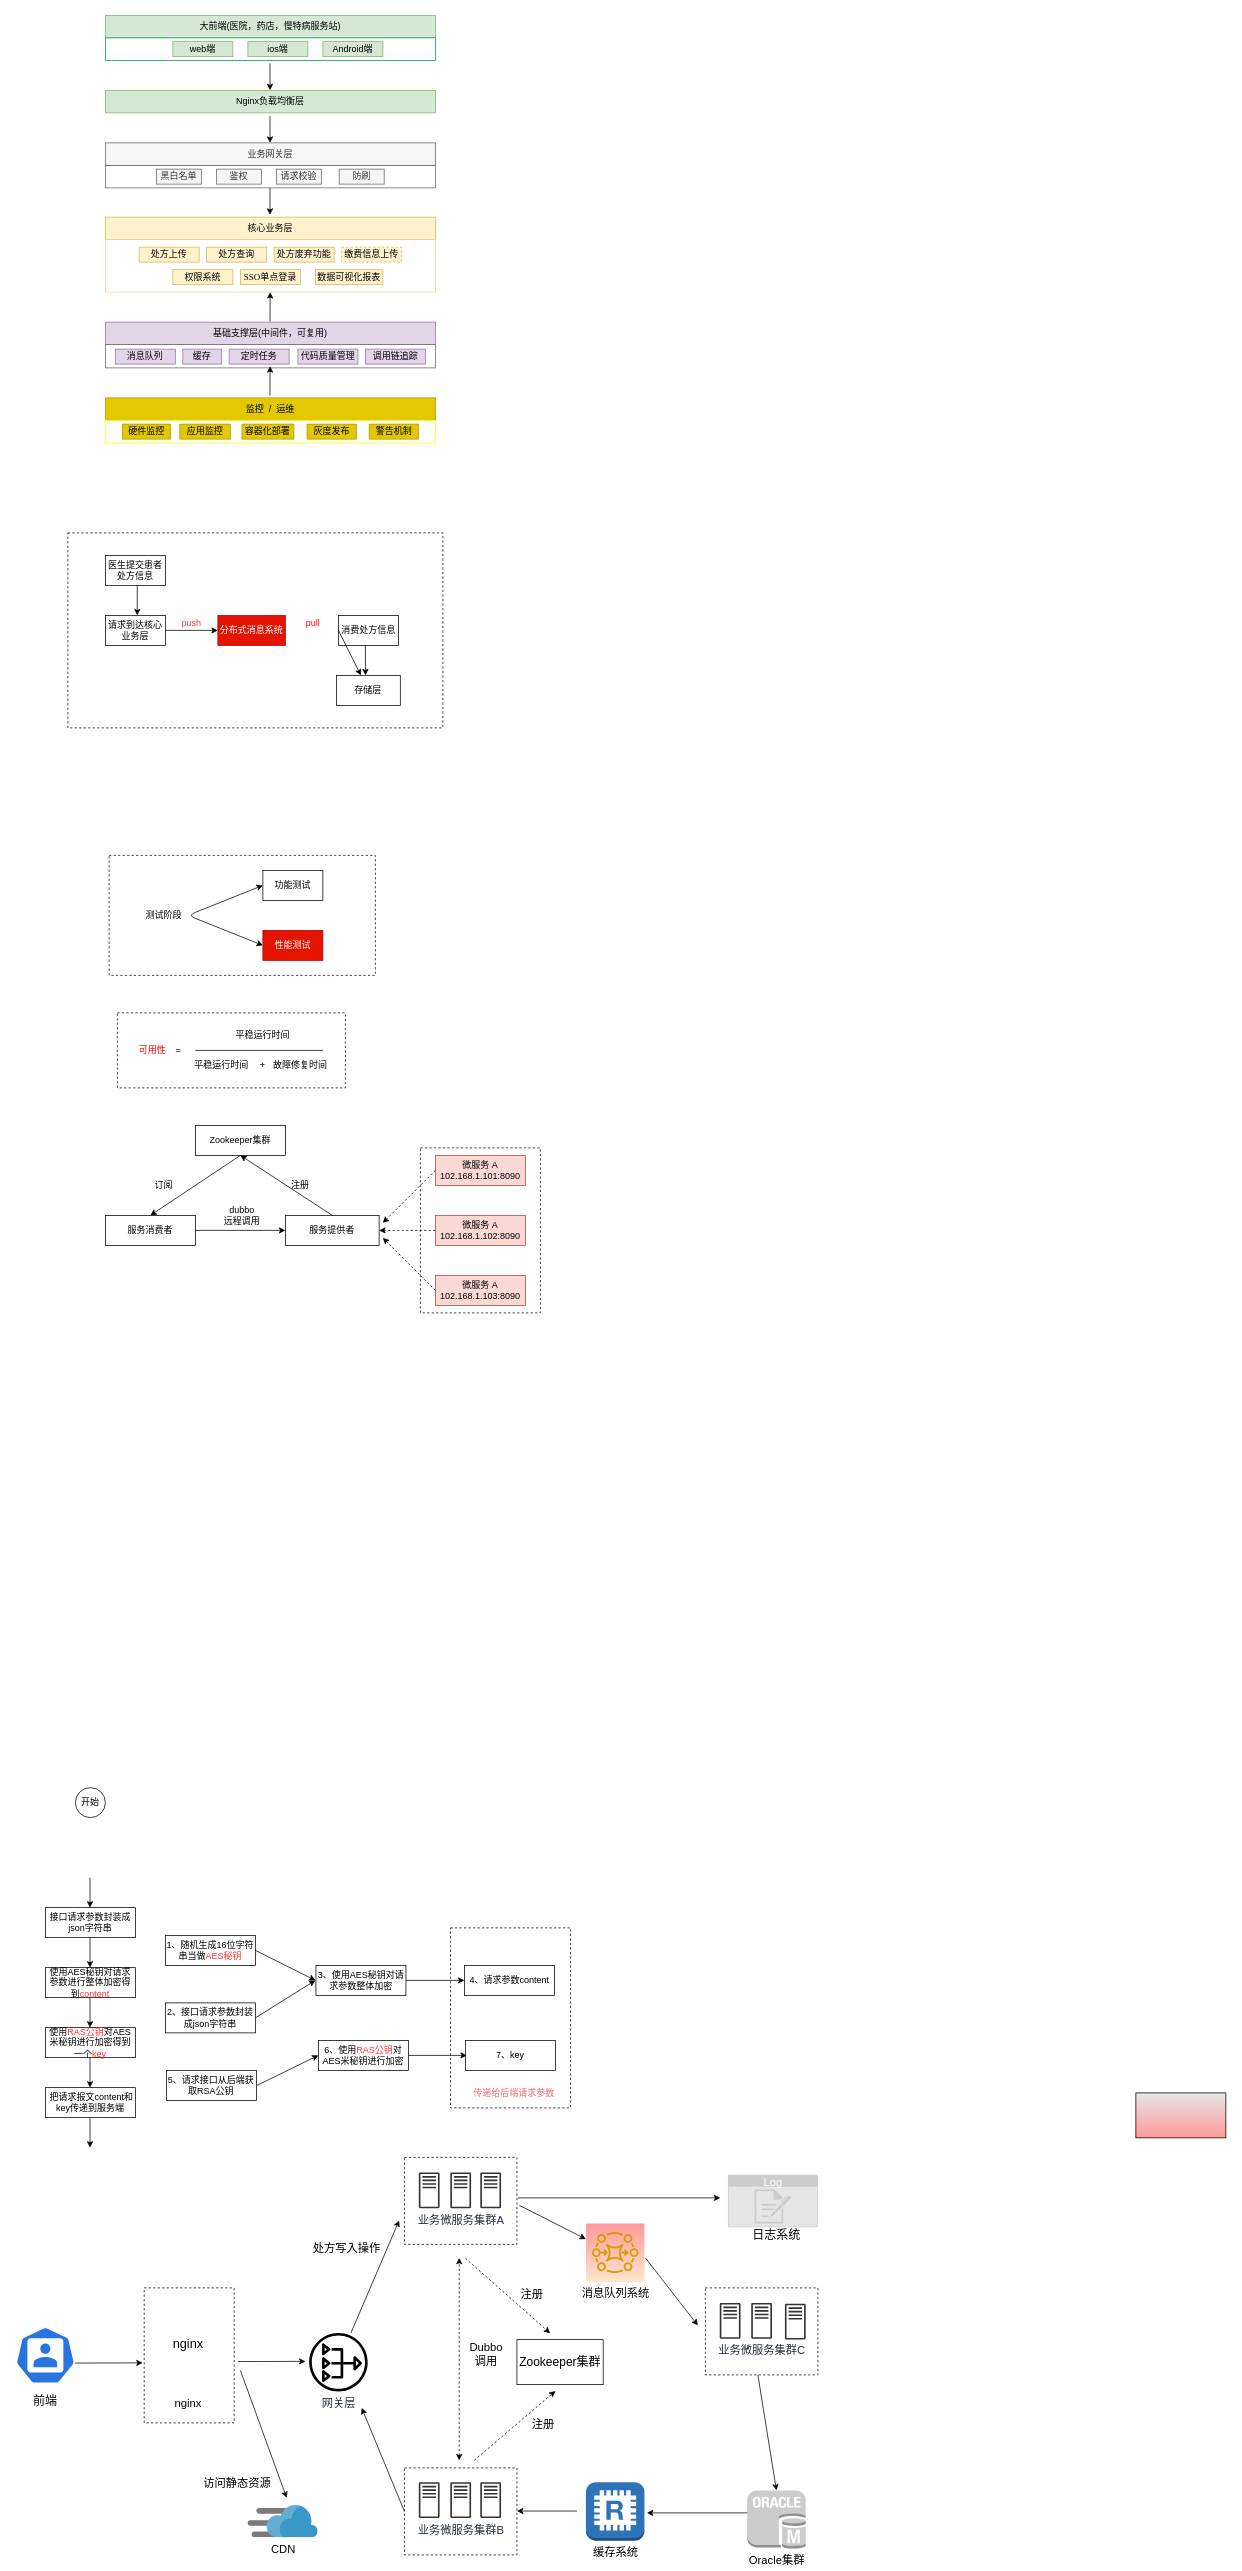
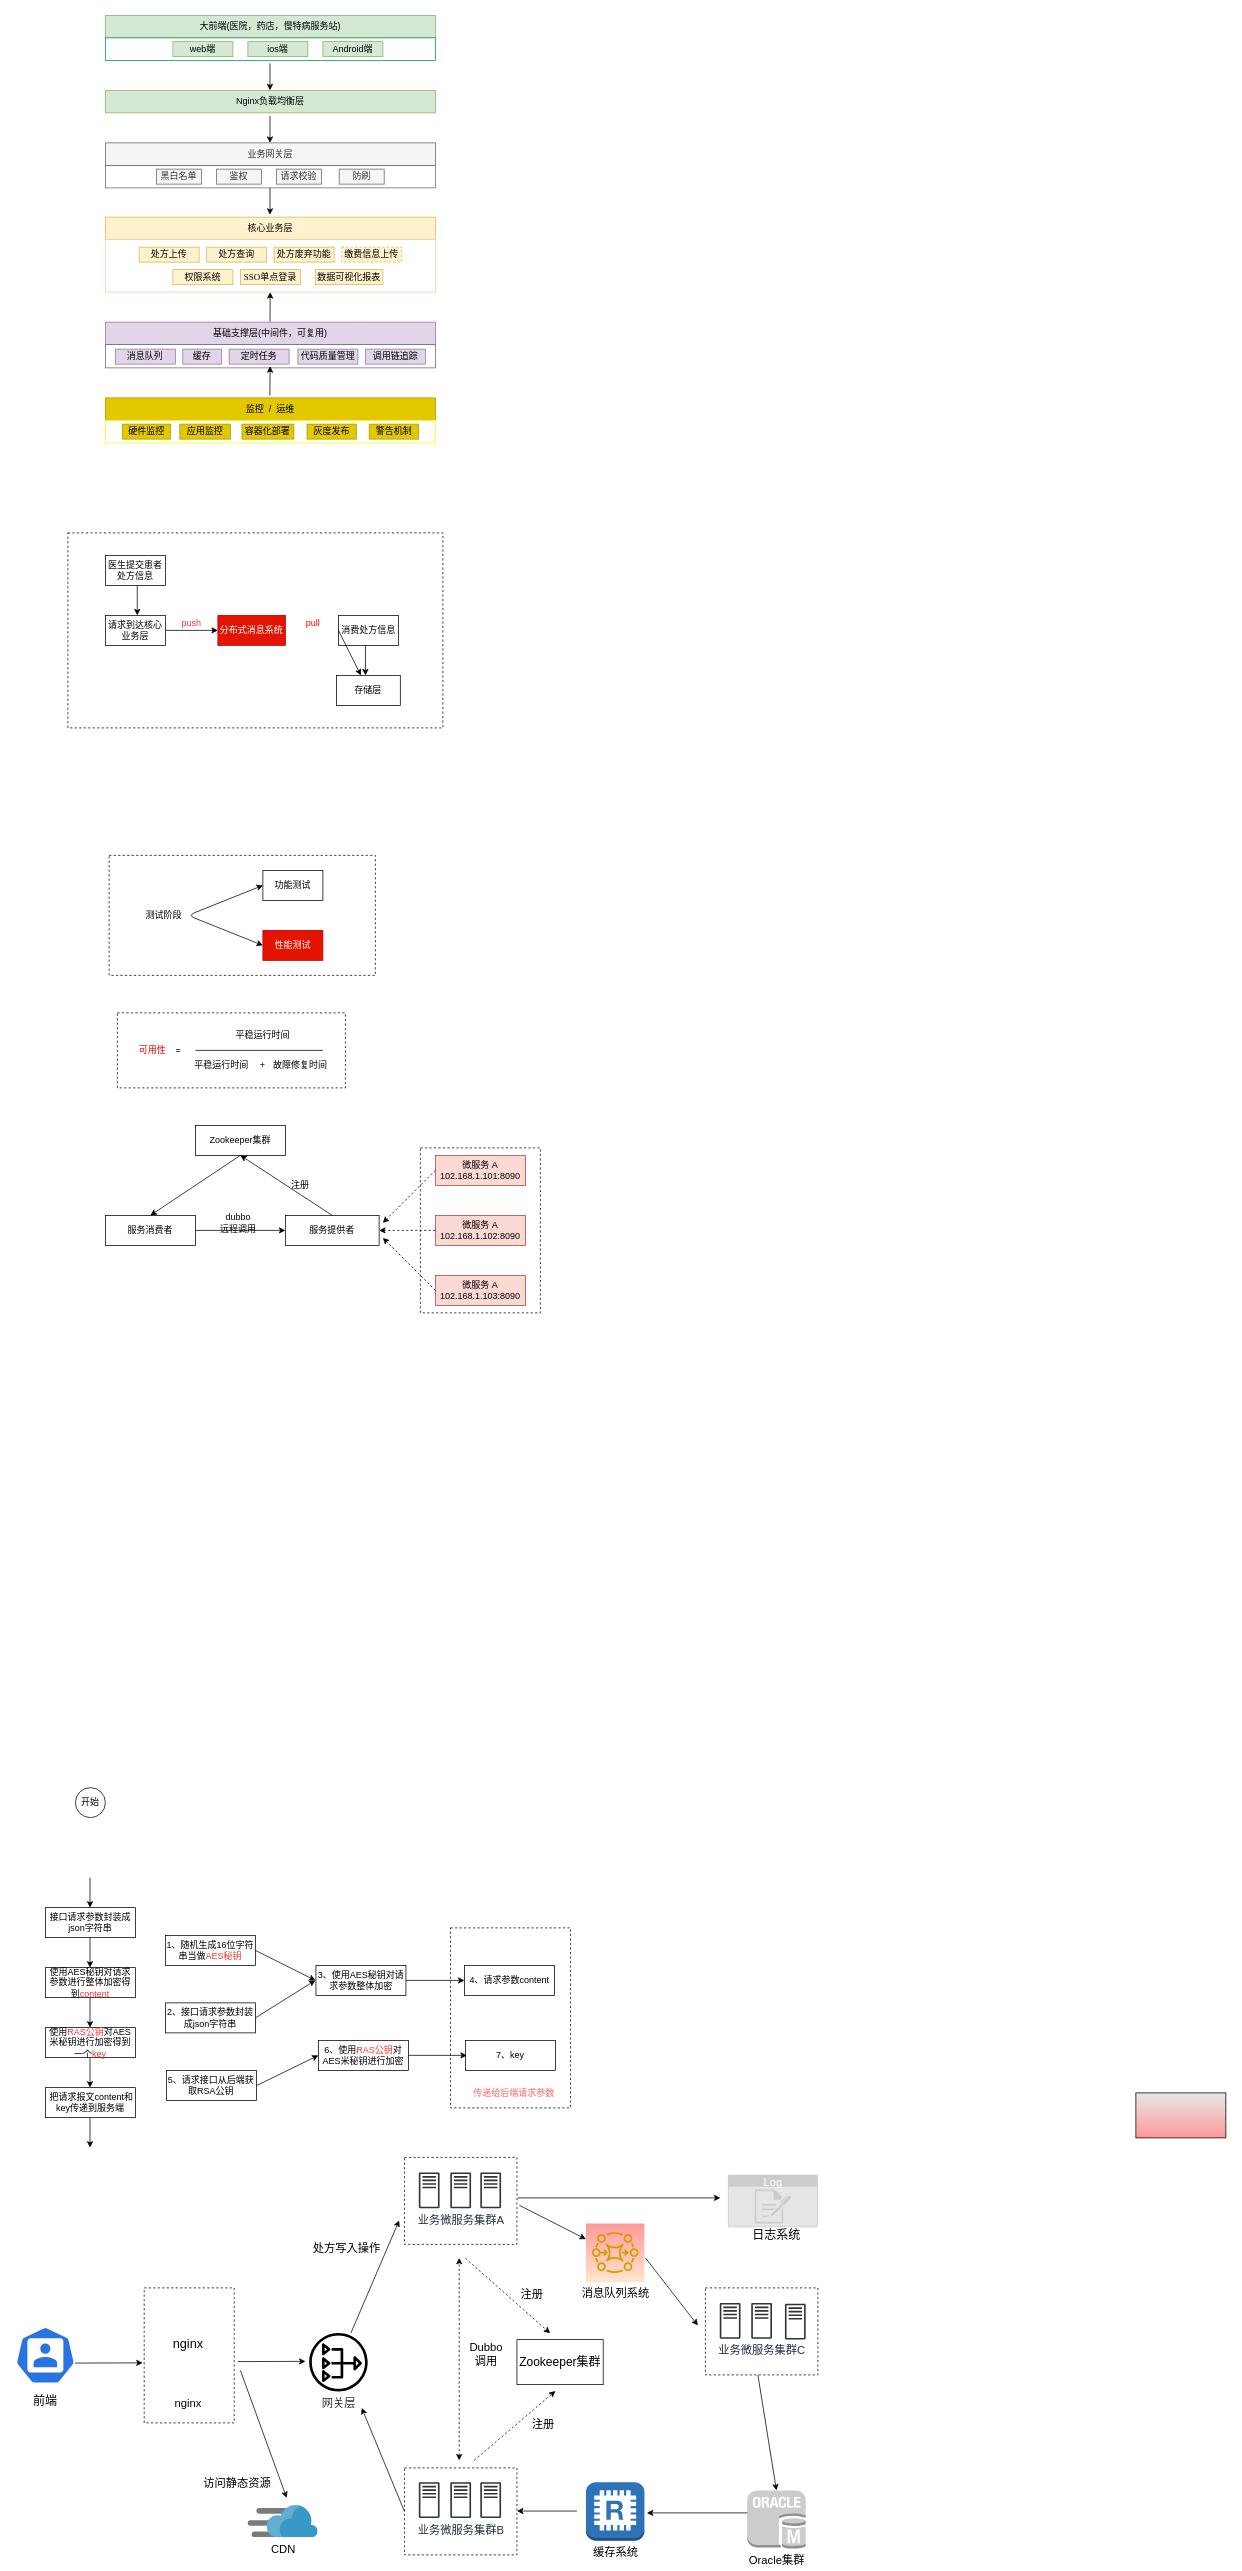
- <mxCell id="84" value="订阅" parent="1" style="text;html=1;strokeColor=none;fillColor=none;align=center;verticalAlign=middle;whiteSpace=wrap;rounded=0;" vertex="1"><mxGeometry as="geometry" x="198" y="1570" width="40" height="20" /></mxCell>
- <mxCell id="85" value="dubbo&lt;br&gt;远程调用" parent="1" style="text;html=1;strokeColor=none;fillColor=none;align=center;verticalAlign=middle;whiteSpace=wrap;rounded=0;" vertex="1"><mxGeometry as="geometry" x="295" y="1610" width="55" height="20" /></mxCell>
+ <mxCell id="85" value="dubbo&lt;br&gt;远程调用" parent="1" style="text;html=1;strokeColor=none;fillColor=none;align=center;verticalAlign=middle;whiteSpace=wrap;rounded=0;" vertex="1"><mxGeometry x="290" y="1620" as="geometry" width="55" height="20" /></mxCell>
